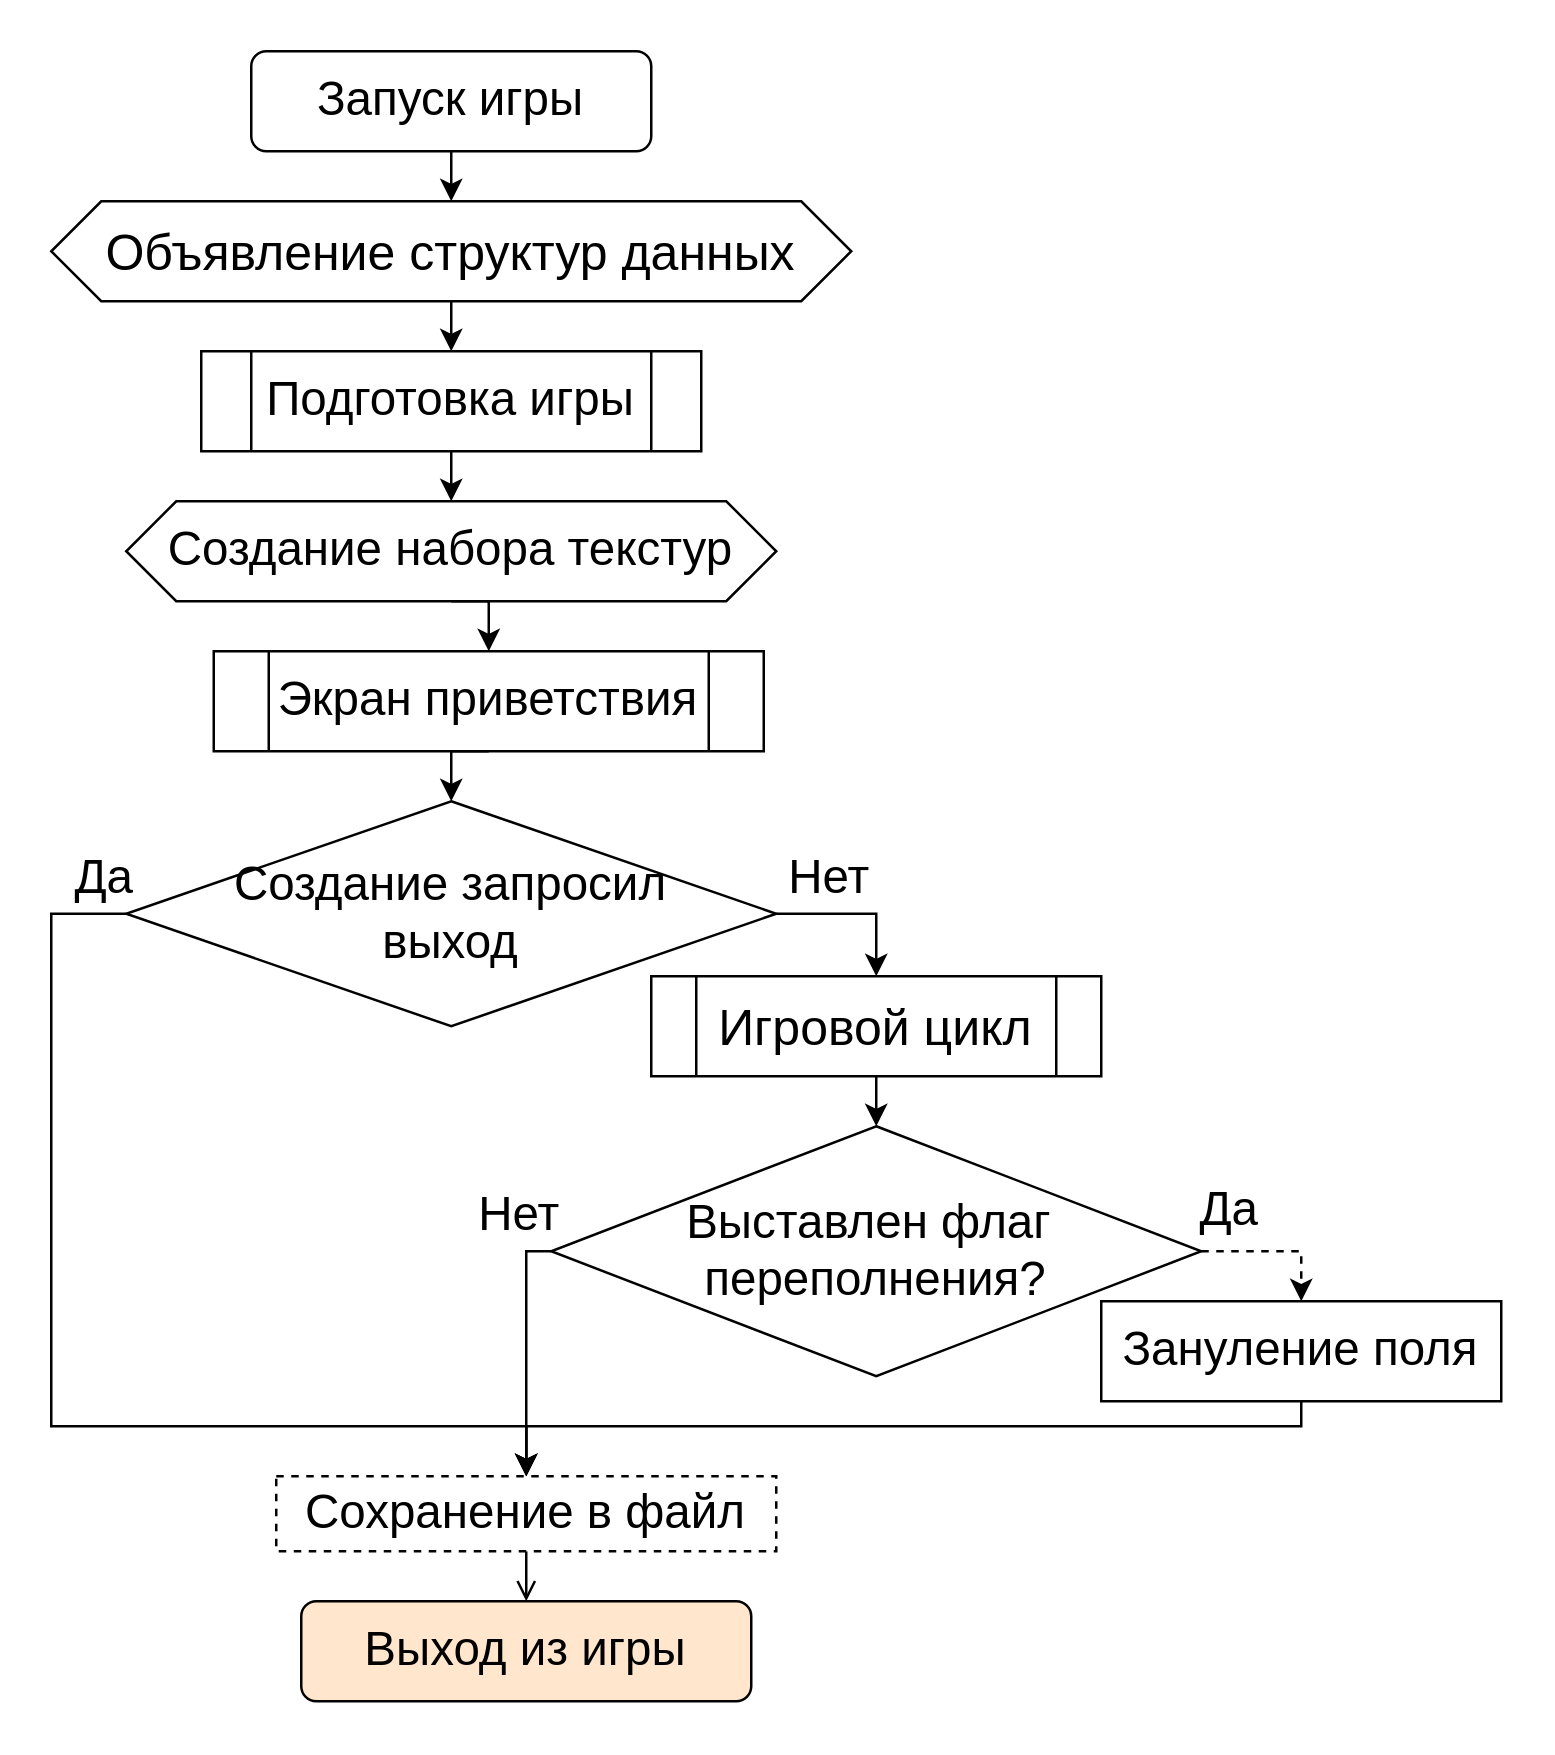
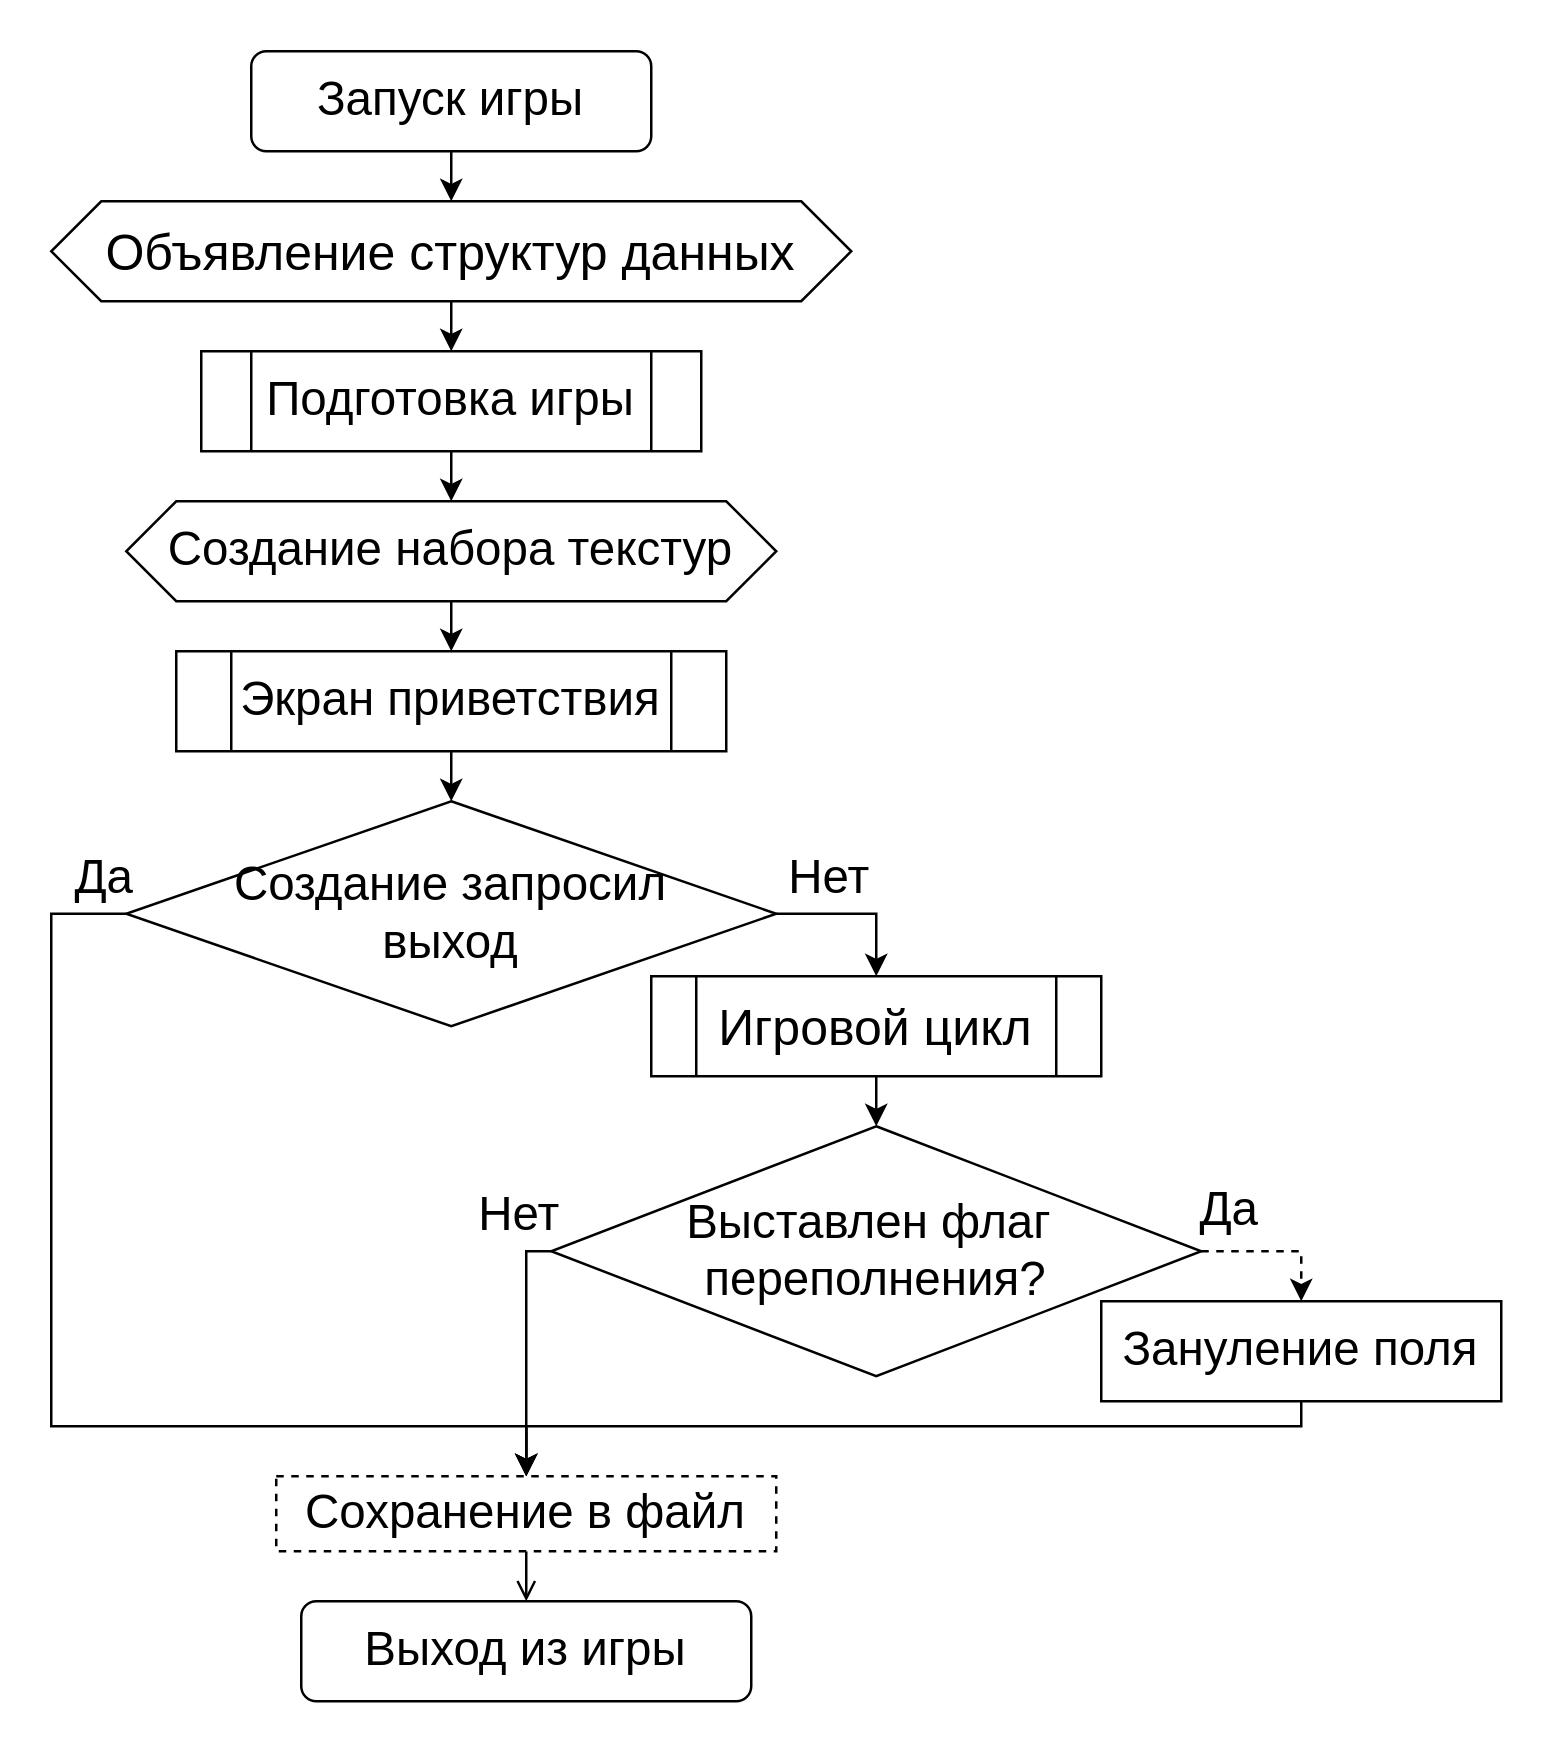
- <mxCell id="23" value="&lt;font style=&quot;font-size: 19px;&quot;&gt;Экран приветствия&lt;/font&gt;" style="shape=process;whiteSpace=wrap;html=1;backgroundOutline=1;" parent="1" vertex="1"><mxGeometry x="85" y="260" width="220" height="40" as="geometry" /></mxCell>
+ <mxCell id="23" value="&lt;font style=&quot;font-size: 19px;&quot;&gt;Экран приветствия&lt;/font&gt;" style="shape=process;whiteSpace=wrap;html=1;backgroundOutline=1;" parent="1" vertex="1"><mxGeometry x="70" y="260" width="220" height="40" as="geometry" /></mxCell>
- <mxCell id="11" value="&lt;font style=&quot;font-size: 19px;&quot;&gt;Выход из игры&lt;/font&gt;" style="rounded=1;whiteSpace=wrap;html=1;fillColor=#ffe6cc;" parent="1" vertex="1"><mxGeometry x="120" y="640" width="180" height="40" as="geometry" /></mxCell>
+ <mxCell id="11" value="&lt;font style=&quot;font-size: 19px;&quot;&gt;Выход из игры&lt;/font&gt;" style="rounded=1;whiteSpace=wrap;html=1;" parent="1" vertex="1"><mxGeometry x="120" y="640" width="180" height="40" as="geometry" /></mxCell>
